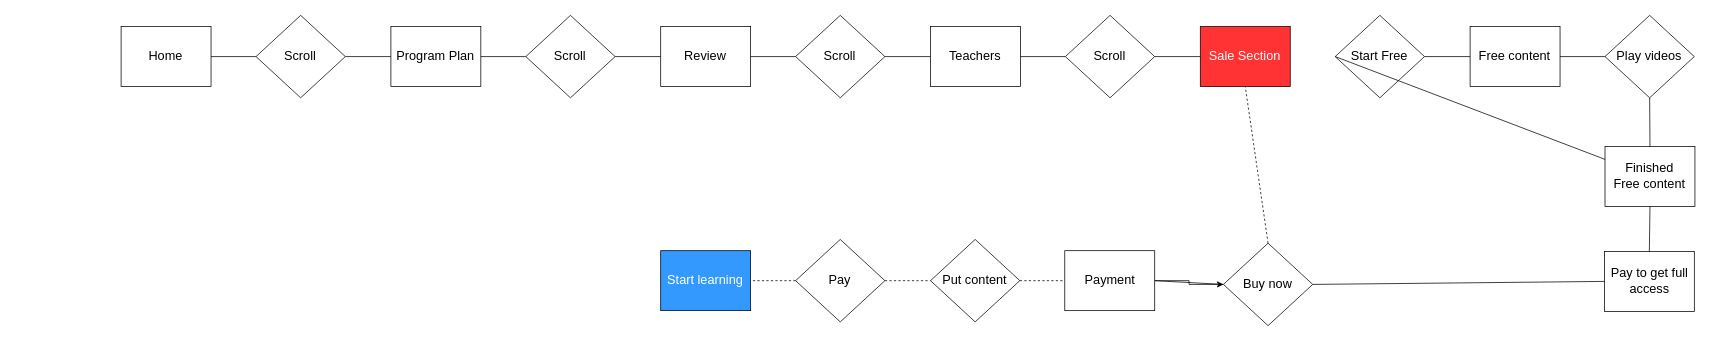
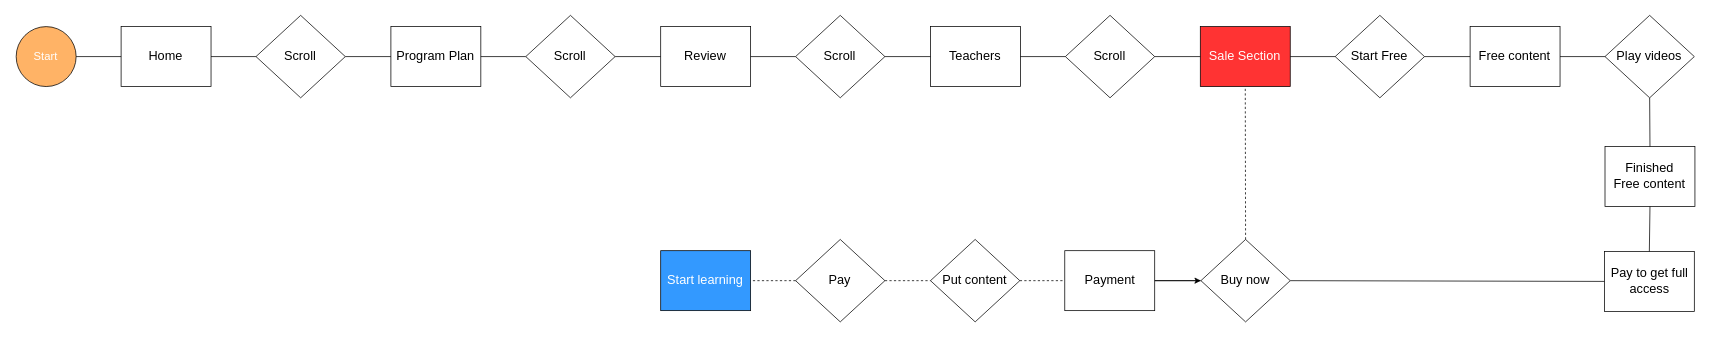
+ <mxCell id="2" value="&lt;font style=&quot;font-size: 15px ; line-height: 30%&quot;&gt;Start&lt;/font&gt;" style="ellipse;whiteSpace=wrap;html=1;aspect=fixed;fontSize=17;verticalAlign=middle;align=center;fillColor=#FFB366;fontColor=#FFFFFF;" vertex="1" parent="1"><mxGeometry x="20.41" y="35" width="80" height="80" as="geometry" /></mxCell>
+ <mxCell id="4" value="" style="endArrow=none;html=1;exitX=1;exitY=0.5;exitDx=0;exitDy=0;" edge="1" parent="1" source="2" target="3"><mxGeometry width="50" height="50" relative="1" as="geometry"><mxPoint x="370.41" y="245" as="sourcePoint" /><mxPoint x="420.41" y="195" as="targetPoint" /></mxGeometry></mxCell>
- <mxCell id="32" value="" style="endArrow=none;html=1;exitX=0;exitY=0.5;exitDx=0;exitDy=0;" edge="1" parent="1" source="17" target="26"><mxGeometry width="50" height="50" relative="1" as="geometry"><mxPoint x="1440.41" y="95" as="sourcePoint" /><mxPoint x="1380.41" y="95" as="targetPoint" /></mxGeometry></mxCell>
+ <mxCell id="32" value="" style="endArrow=none;html=1;exitX=0;exitY=0.5;exitDx=0;exitDy=0;entryX=1;entryY=0.5;entryDx=0;entryDy=0;" edge="1" parent="1" source="17" target="16"><mxGeometry width="50" height="50" relative="1" as="geometry"><mxPoint x="1440.41" y="95" as="sourcePoint" /><mxPoint x="1380.41" y="95" as="targetPoint" /></mxGeometry></mxCell>
- <mxCell id="18" value="Buy now" style="rhombus;whiteSpace=wrap;html=1;fontSize=17;" vertex="1" parent="1"><mxGeometry x="1631.24" y="324" width="119.17" height="110" as="geometry" /></mxCell>
+ <mxCell id="18" value="Buy now" style="rhombus;whiteSpace=wrap;html=1;fontSize=17;" vertex="1" parent="1"><mxGeometry x="1601.24" y="319" width="119.17" height="110" as="geometry" /></mxCell>
